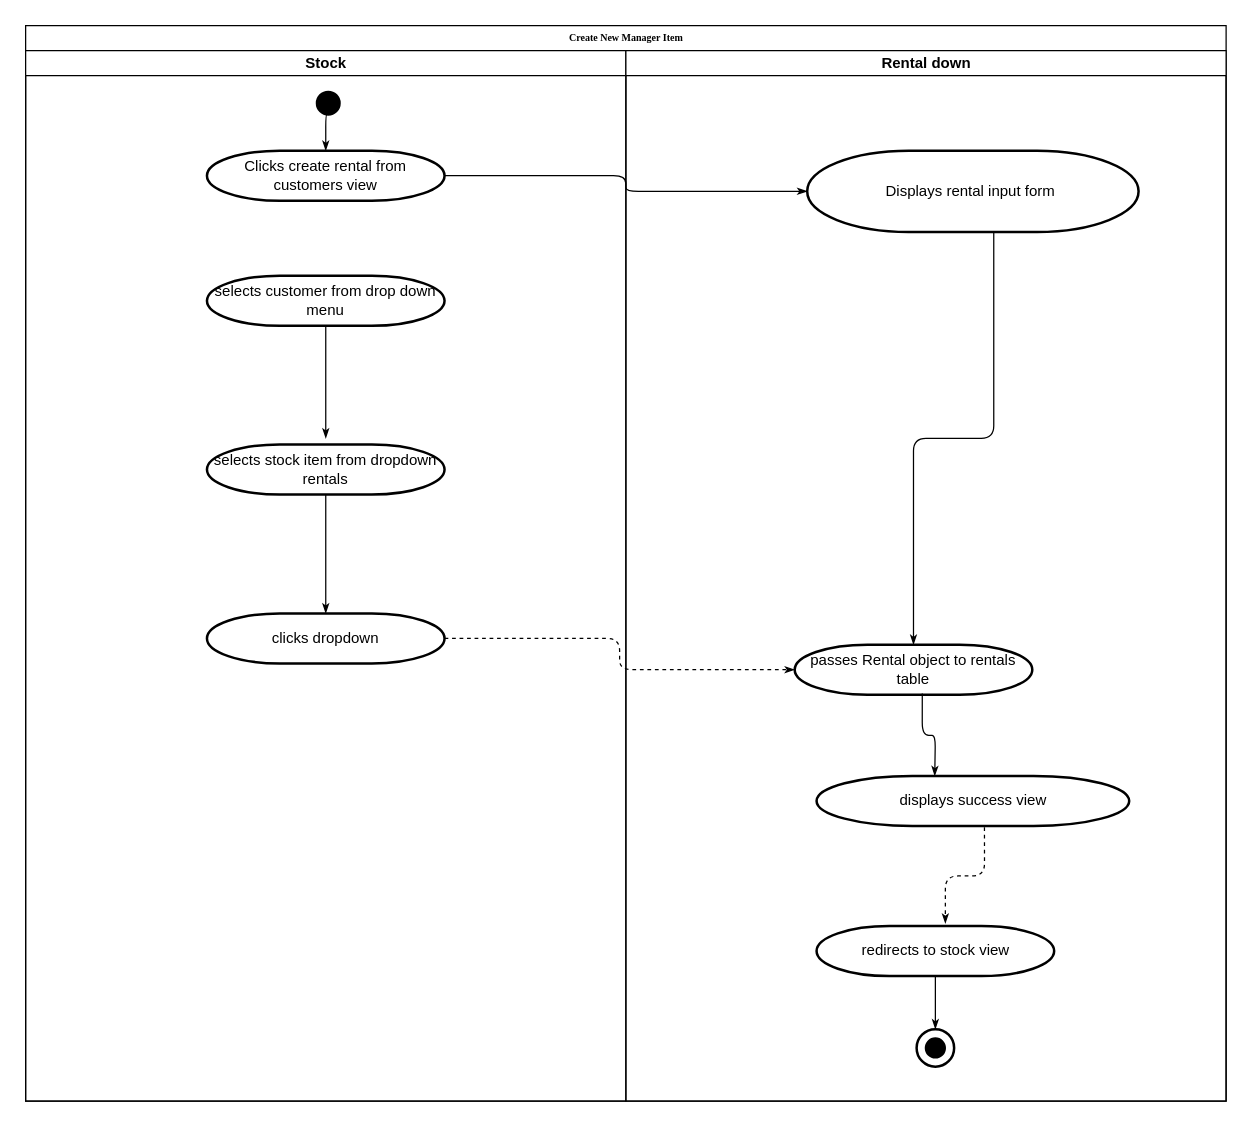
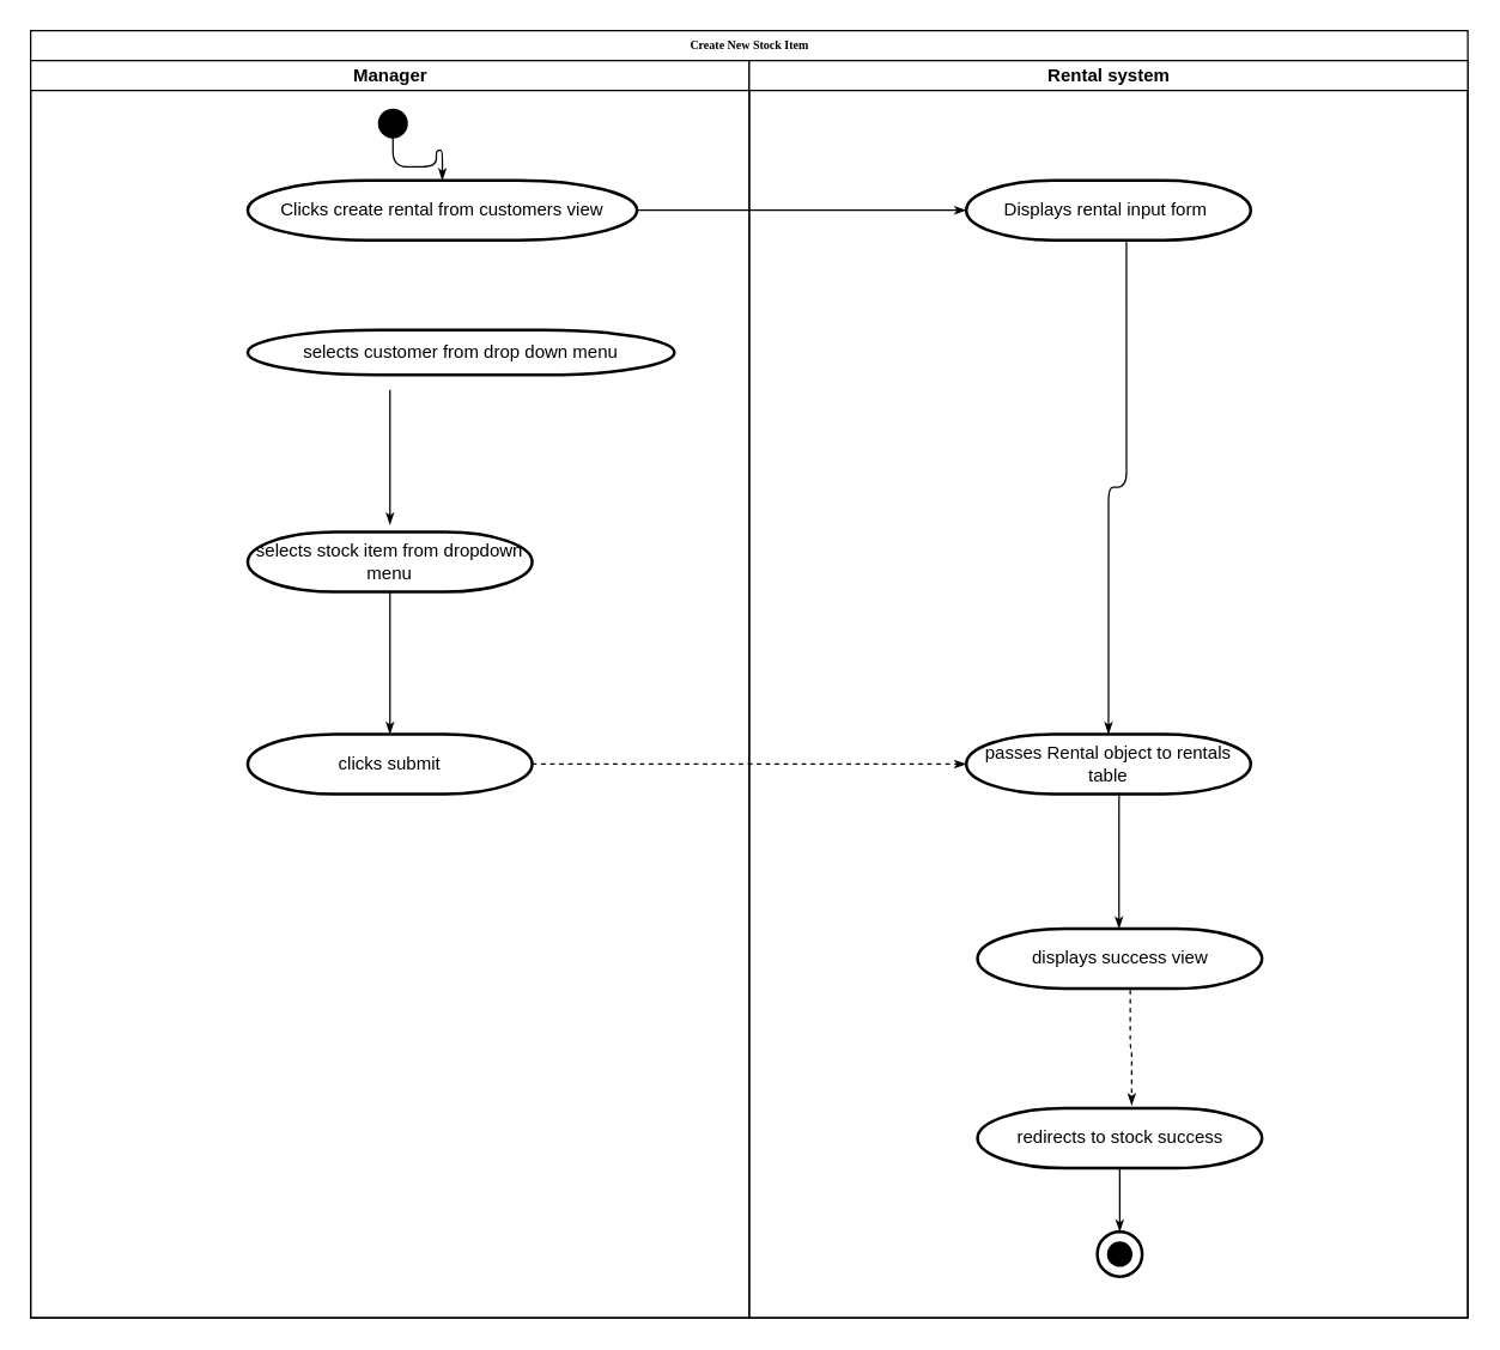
- <mxCell id="2" value="Create New Manager Item" style="swimlane;html=1;childLayout=stackLayout;startSize=20;rounded=0;shadow=0;labelBackgroundColor=none;strokeColor=#000000;strokeWidth=1;fillColor=#ffffff;fontFamily=Verdana;fontSize=8;fontColor=#000000;align=center;" parent="1" vertex="1"><mxGeometry x="20" y="20" width="960" height="860" as="geometry" /></mxCell>
+ <mxCell id="2" value="Create New Stock Item" style="swimlane;html=1;childLayout=stackLayout;startSize=20;rounded=0;shadow=0;labelBackgroundColor=none;strokeColor=#000000;strokeWidth=1;fillColor=#ffffff;fontFamily=Verdana;fontSize=8;fontColor=#000000;align=center;" parent="1" vertex="1"><mxGeometry x="20" y="20" width="960" height="860" as="geometry" /></mxCell>
- <mxCell id="3" value="Stock" style="swimlane;html=1;startSize=20;" parent="2" vertex="1"><mxGeometry y="20" width="480" height="840" as="geometry" /></mxCell>
+ <mxCell id="3" value="Manager" style="swimlane;html=1;startSize=20;" parent="2" vertex="1"><mxGeometry y="20" width="480" height="840" as="geometry" /></mxCell>
- <mxCell id="12" value="Rental down" style="swimlane;html=1;startSize=20;" parent="2" vertex="1"><mxGeometry x="480" y="20" width="480" height="840" as="geometry" /></mxCell>
+ <mxCell id="12" value="Rental system" style="swimlane;html=1;startSize=20;" parent="2" vertex="1"><mxGeometry x="480" y="20" width="480" height="840" as="geometry" /></mxCell>
- <mxCell id="5" value="Clicks create rental from customers view" style="strokeWidth=2;html=1;shape=mxgraph.flowchart.terminator;whiteSpace=wrap;fillColor=#FFFFFF;" parent="3" vertex="1"><mxGeometry x="145" y="80" width="190" height="40" as="geometry" /></mxCell>
+ <mxCell id="5" value="Clicks create rental from customers view" style="strokeWidth=2;html=1;shape=mxgraph.flowchart.terminator;whiteSpace=wrap;fillColor=#FFFFFF;" parent="3" vertex="1"><mxGeometry x="145" y="80" width="260" height="40" as="geometry" /></mxCell>
- <mxCell id="13" value="Displays rental input form&amp;nbsp;" style="strokeWidth=2;html=1;shape=mxgraph.flowchart.terminator;whiteSpace=wrap;fillColor=#FFFFFF;" parent="12" vertex="1"><mxGeometry x="145" y="80" width="265" height="65" as="geometry" /></mxCell>
+ <mxCell id="13" value="Displays rental input form&amp;nbsp;" style="strokeWidth=2;html=1;shape=mxgraph.flowchart.terminator;whiteSpace=wrap;fillColor=#FFFFFF;" parent="12" vertex="1"><mxGeometry x="145" y="80" width="190" height="40" as="geometry" /></mxCell>
- <mxCell id="7" value="selects customer from drop down menu" style="strokeWidth=2;html=1;shape=mxgraph.flowchart.terminator;whiteSpace=wrap;fillColor=#FFFFFF;" parent="3" vertex="1"><mxGeometry x="145" y="180" width="190" height="40" as="geometry" /></mxCell>
+ <mxCell id="7" value="selects customer from drop down menu" style="strokeWidth=2;html=1;shape=mxgraph.flowchart.terminator;whiteSpace=wrap;fillColor=#FFFFFF;" parent="3" vertex="1"><mxGeometry x="145" y="180" width="285" height="30" as="geometry" /></mxCell>
- <mxCell id="8" value="selects stock item from dropdown rentals" style="strokeWidth=2;html=1;shape=mxgraph.flowchart.terminator;whiteSpace=wrap;fillColor=#FFFFFF;" parent="3" vertex="1"><mxGeometry x="145" y="315" width="190" height="40" as="geometry" /></mxCell>
+ <mxCell id="8" value="selects stock item from dropdown menu" style="strokeWidth=2;html=1;shape=mxgraph.flowchart.terminator;whiteSpace=wrap;fillColor=#FFFFFF;" parent="3" vertex="1"><mxGeometry x="145" y="315" width="190" height="40" as="geometry" /></mxCell>
- <mxCell id="10" value="clicks dropdown" style="strokeWidth=2;html=1;shape=mxgraph.flowchart.terminator;whiteSpace=wrap;fillColor=#FFFFFF;" vertex="1" parent="3"><mxGeometry x="145" y="450" width="190" height="40" as="geometry" /></mxCell>
+ <mxCell id="10" value="clicks submit" style="strokeWidth=2;html=1;shape=mxgraph.flowchart.terminator;whiteSpace=wrap;fillColor=#FFFFFF;" vertex="1" parent="3"><mxGeometry x="145" y="450" width="190" height="40" as="geometry" /></mxCell>
- <mxCell id="14" value="passes Rental object to rentals table" style="strokeWidth=2;html=1;shape=mxgraph.flowchart.terminator;whiteSpace=wrap;fillColor=#FFFFFF;" parent="12" vertex="1"><mxGeometry x="135" y="475" width="190" height="40" as="geometry" /></mxCell>
+ <mxCell id="14" value="passes Rental object to rentals table" style="strokeWidth=2;html=1;shape=mxgraph.flowchart.terminator;whiteSpace=wrap;fillColor=#FFFFFF;" parent="12" vertex="1"><mxGeometry x="145" y="450" width="190" height="40" as="geometry" /></mxCell>
- <mxCell id="16" value="displays success view" style="strokeWidth=2;html=1;shape=mxgraph.flowchart.terminator;whiteSpace=wrap;fillColor=#FFFFFF;" parent="12" vertex="1"><mxGeometry x="152.5" y="580" width="250" height="40" as="geometry" /></mxCell>
+ <mxCell id="16" value="displays success view" style="strokeWidth=2;html=1;shape=mxgraph.flowchart.terminator;whiteSpace=wrap;fillColor=#FFFFFF;" parent="12" vertex="1"><mxGeometry x="152.5" y="580" width="190" height="40" as="geometry" /></mxCell>
- <mxCell id="17" value="redirects to stock view" style="strokeWidth=2;html=1;shape=mxgraph.flowchart.terminator;whiteSpace=wrap;fillColor=#FFFFFF;" parent="12" vertex="1"><mxGeometry x="152.5" y="700" width="190" height="40" as="geometry" /></mxCell>
+ <mxCell id="17" value="redirects to stock success" style="strokeWidth=2;html=1;shape=mxgraph.flowchart.terminator;whiteSpace=wrap;fillColor=#FFFFFF;" parent="12" vertex="1"><mxGeometry x="152.5" y="700" width="190" height="40" as="geometry" /></mxCell>
